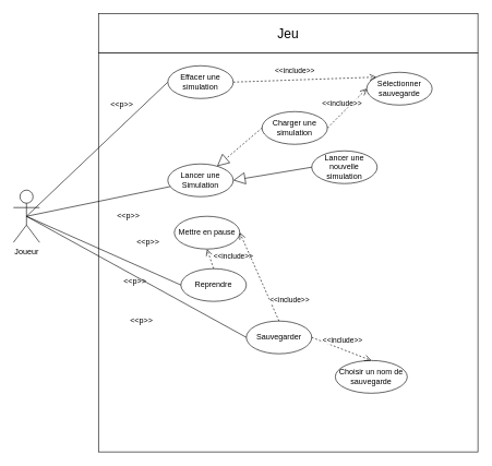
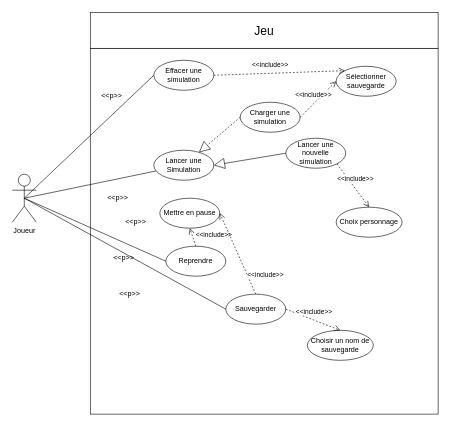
+ <mxCell id="8" value="&lt;div&gt;&amp;lt;&amp;lt;include&amp;gt;&amp;gt;&lt;/div&gt;" style="html=1;verticalAlign=bottom;endArrow=open;dashed=1;endSize=8;exitX=1;exitY=1;exitDx=0;exitDy=0;entryX=0.5;entryY=0;entryDx=0;entryDy=0;" parent="1" source="27" target="7" edge="1"><mxGeometry y="5" relative="1" as="geometry"><mxPoint x="476" y="322.5" as="sourcePoint" /><mxPoint x="376" y="322.5" as="targetPoint" /><mxPoint as="offset" /></mxGeometry></mxCell>
+ <mxCell id="7" value="Choix personnage" style="ellipse;whiteSpace=wrap;html=1;" parent="1" vertex="1"><mxGeometry x="560" y="345" width="110" height="50" as="geometry" /></mxCell>
